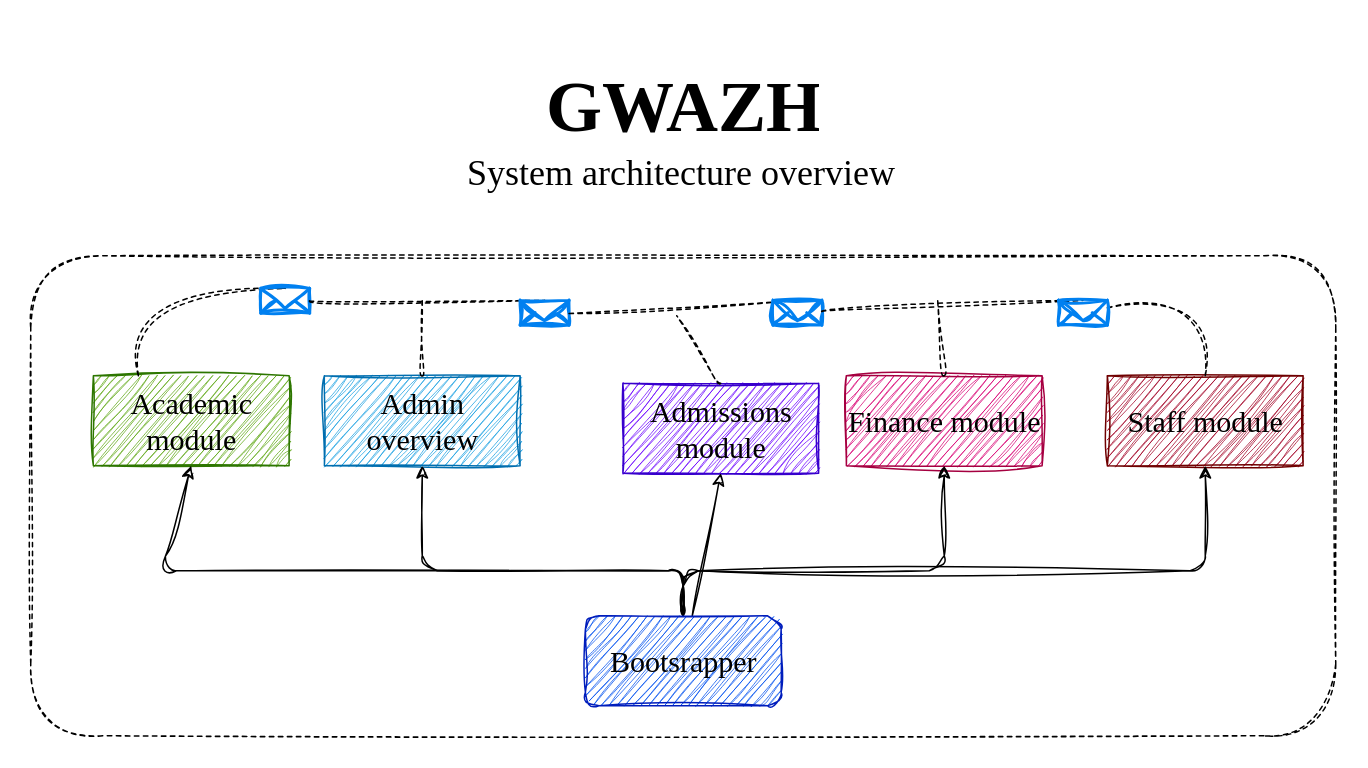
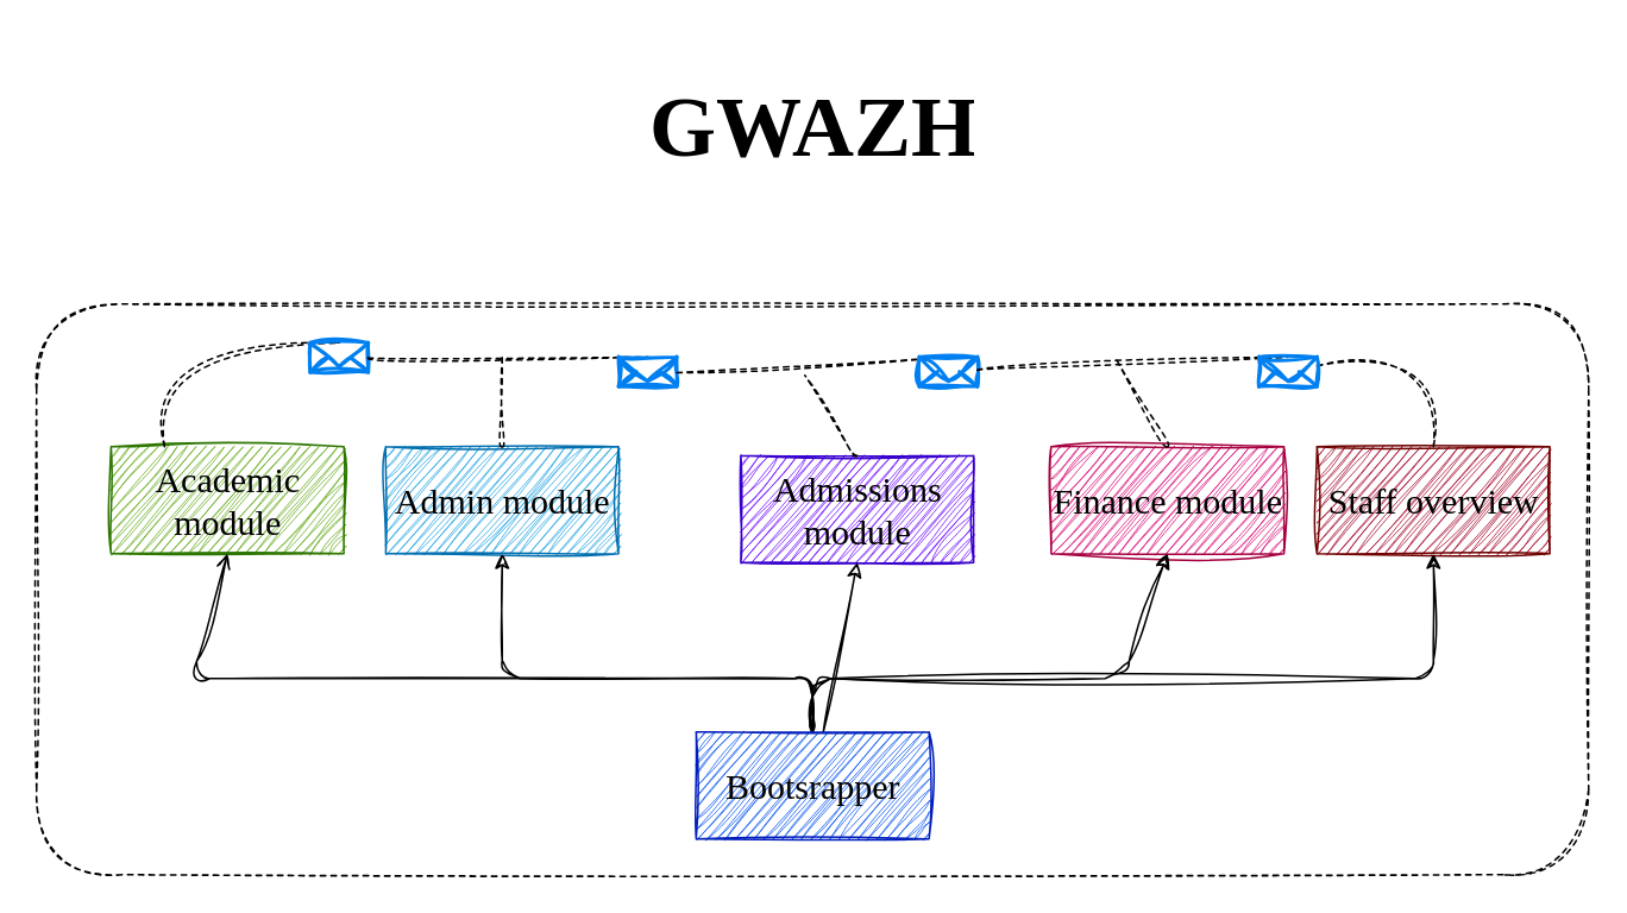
- <mxCell id="3" value="System architecture overview" style="text;html=1;strokeColor=none;fillColor=none;align=center;verticalAlign=middle;whiteSpace=wrap;rounded=0;dashed=1;sketch=1;hachureGap=4;jiggle=2;curveFitting=1;fontFamily=Architects Daughter;fontSource=https%3A%2F%2Ffonts.googleapis.com%2Fcss%3Ffamily%3DArchitects%2BDaughter;fontSize=24;" parent="1" vertex="1"><mxGeometry x="276" y="100" width="356" height="30" as="geometry" /></mxCell>
- <mxCell id="11" value="&lt;font color=&quot;#000000&quot;&gt;Admin overview&lt;/font&gt;" style="rounded=0;whiteSpace=wrap;html=1;sketch=1;hachureGap=4;jiggle=2;curveFitting=1;fontFamily=Architects Daughter;fontSource=https%3A%2F%2Ffonts.googleapis.com%2Fcss%3Ffamily%3DArchitects%2BDaughter;fontSize=20;fillColor=#1ba1e2;fontColor=#ffffff;strokeColor=#006EAF;" parent="6" vertex="1"><mxGeometry x="174.0" y="60" width="130.5" height="60" as="geometry" /></mxCell>
+ <mxCell id="11" value="&lt;font color=&quot;#000000&quot;&gt;Admin module&lt;/font&gt;" style="rounded=0;whiteSpace=wrap;html=1;sketch=1;hachureGap=4;jiggle=2;curveFitting=1;fontFamily=Architects Daughter;fontSource=https%3A%2F%2Ffonts.googleapis.com%2Fcss%3Ffamily%3DArchitects%2BDaughter;fontSize=20;fillColor=#1ba1e2;fontColor=#ffffff;strokeColor=#006EAF;" parent="6" vertex="1"><mxGeometry x="174.0" y="60" width="130.5" height="60" as="geometry" /></mxCell>
- <mxCell id="9" value="&lt;font color=&quot;#000000&quot;&gt;Finance module&lt;/font&gt;" style="rounded=0;whiteSpace=wrap;html=1;sketch=1;hachureGap=4;jiggle=2;curveFitting=1;fontFamily=Architects Daughter;fontSource=https%3A%2F%2Ffonts.googleapis.com%2Fcss%3Ffamily%3DArchitects%2BDaughter;fontSize=20;fillColor=#d80073;fontColor=#ffffff;strokeColor=#A50040;" parent="6" vertex="1"><mxGeometry x="522" y="60" width="130.5" height="60" as="geometry" /></mxCell>
+ <mxCell id="9" value="&lt;font color=&quot;#000000&quot;&gt;Finance module&lt;/font&gt;" style="rounded=0;whiteSpace=wrap;html=1;sketch=1;hachureGap=4;jiggle=2;curveFitting=1;fontFamily=Architects Daughter;fontSource=https%3A%2F%2Ffonts.googleapis.com%2Fcss%3Ffamily%3DArchitects%2BDaughter;fontSize=20;fillColor=#d80073;fontColor=#ffffff;strokeColor=#A50040;" parent="6" vertex="1"><mxGeometry x="547" y="60" width="130.5" height="60" as="geometry" /></mxCell>
- <mxCell id="10" value="&lt;font color=&quot;#000000&quot;&gt;Staff module&lt;/font&gt;" style="rounded=0;whiteSpace=wrap;html=1;sketch=1;hachureGap=4;jiggle=2;curveFitting=1;fontFamily=Architects Daughter;fontSource=https%3A%2F%2Ffonts.googleapis.com%2Fcss%3Ffamily%3DArchitects%2BDaughter;fontSize=20;fillColor=#a20025;fontColor=#ffffff;strokeColor=#6F0000;" parent="6" vertex="1"><mxGeometry x="696.0" y="60" width="130.5" height="60" as="geometry" /></mxCell>
+ <mxCell id="10" value="&lt;font color=&quot;#000000&quot;&gt;Staff overview&lt;/font&gt;" style="rounded=0;whiteSpace=wrap;html=1;sketch=1;hachureGap=4;jiggle=2;curveFitting=1;fontFamily=Architects Daughter;fontSource=https%3A%2F%2Ffonts.googleapis.com%2Fcss%3Ffamily%3DArchitects%2BDaughter;fontSize=20;fillColor=#a20025;fontColor=#ffffff;strokeColor=#6F0000;" parent="6" vertex="1"><mxGeometry x="696.0" y="60" width="130.5" height="60" as="geometry" /></mxCell>
- <mxCell id="12" style="edgeStyle=none;sketch=1;hachureGap=4;jiggle=2;curveFitting=1;html=1;entryX=0.5;entryY=1;entryDx=0;entryDy=0;fontFamily=Architects Daughter;fontSource=https%3A%2F%2Ffonts.googleapis.com%2Fcss%3Ffamily%3DArchitects%2BDaughter;fontSize=16;exitX=0.5;exitY=0;exitDx=0;exitDy=0;" parent="6" source="17" target="7" edge="1"><mxGeometry relative="1" as="geometry"><Array as="points"><mxPoint x="413.25" y="190" /><mxPoint x="65.25" y="190" /></Array></mxGeometry></mxCell>
+ <mxCell id="12" style="edgeStyle=none;sketch=1;hachureGap=4;jiggle=2;curveFitting=1;html=1;entryX=0.5;entryY=1;entryDx=0;entryDy=0;fontFamily=Architects Daughter;fontSource=https%3A%2F%2Ffonts.googleapis.com%2Fcss%3Ffamily%3DArchitects%2BDaughter;fontSize=16;exitX=0.5;exitY=0;exitDx=0;exitDy=0;endArrow=open;" parent="6" source="17" target="7" edge="1"><mxGeometry relative="1" as="geometry"><Array as="points"><mxPoint x="413.25" y="190" /><mxPoint x="65.25" y="190" /></Array></mxGeometry></mxCell>
- <mxCell id="17" value="&lt;font color=&quot;#000000&quot;&gt;Bootsrapper&lt;/font&gt;" style="whiteSpace=wrap;html=1;sketch=1;hachureGap=4;jiggle=2;curveFitting=1;fontFamily=Architects Daughter;fontSource=https%3A%2F%2Ffonts.googleapis.com%2Fcss%3Ffamily%3DArchitects%2BDaughter;fontSize=20;fillColor=#0050ef;strokeColor=#001DBC;fontColor=#ffffff;rounded=1;" parent="6" vertex="1"><mxGeometry x="348.0" y="220" width="130.5" height="60" as="geometry" /></mxCell>
+ <mxCell id="17" value="&lt;font color=&quot;#000000&quot;&gt;Bootsrapper&lt;/font&gt;" style="rounded=0;whiteSpace=wrap;html=1;sketch=1;hachureGap=4;jiggle=2;curveFitting=1;fontFamily=Architects Daughter;fontSource=https%3A%2F%2Ffonts.googleapis.com%2Fcss%3Ffamily%3DArchitects%2BDaughter;fontSize=20;fillColor=#0050ef;strokeColor=#001DBC;fontColor=#ffffff;" parent="6" vertex="1"><mxGeometry x="348.0" y="220" width="130.5" height="60" as="geometry" /></mxCell>
